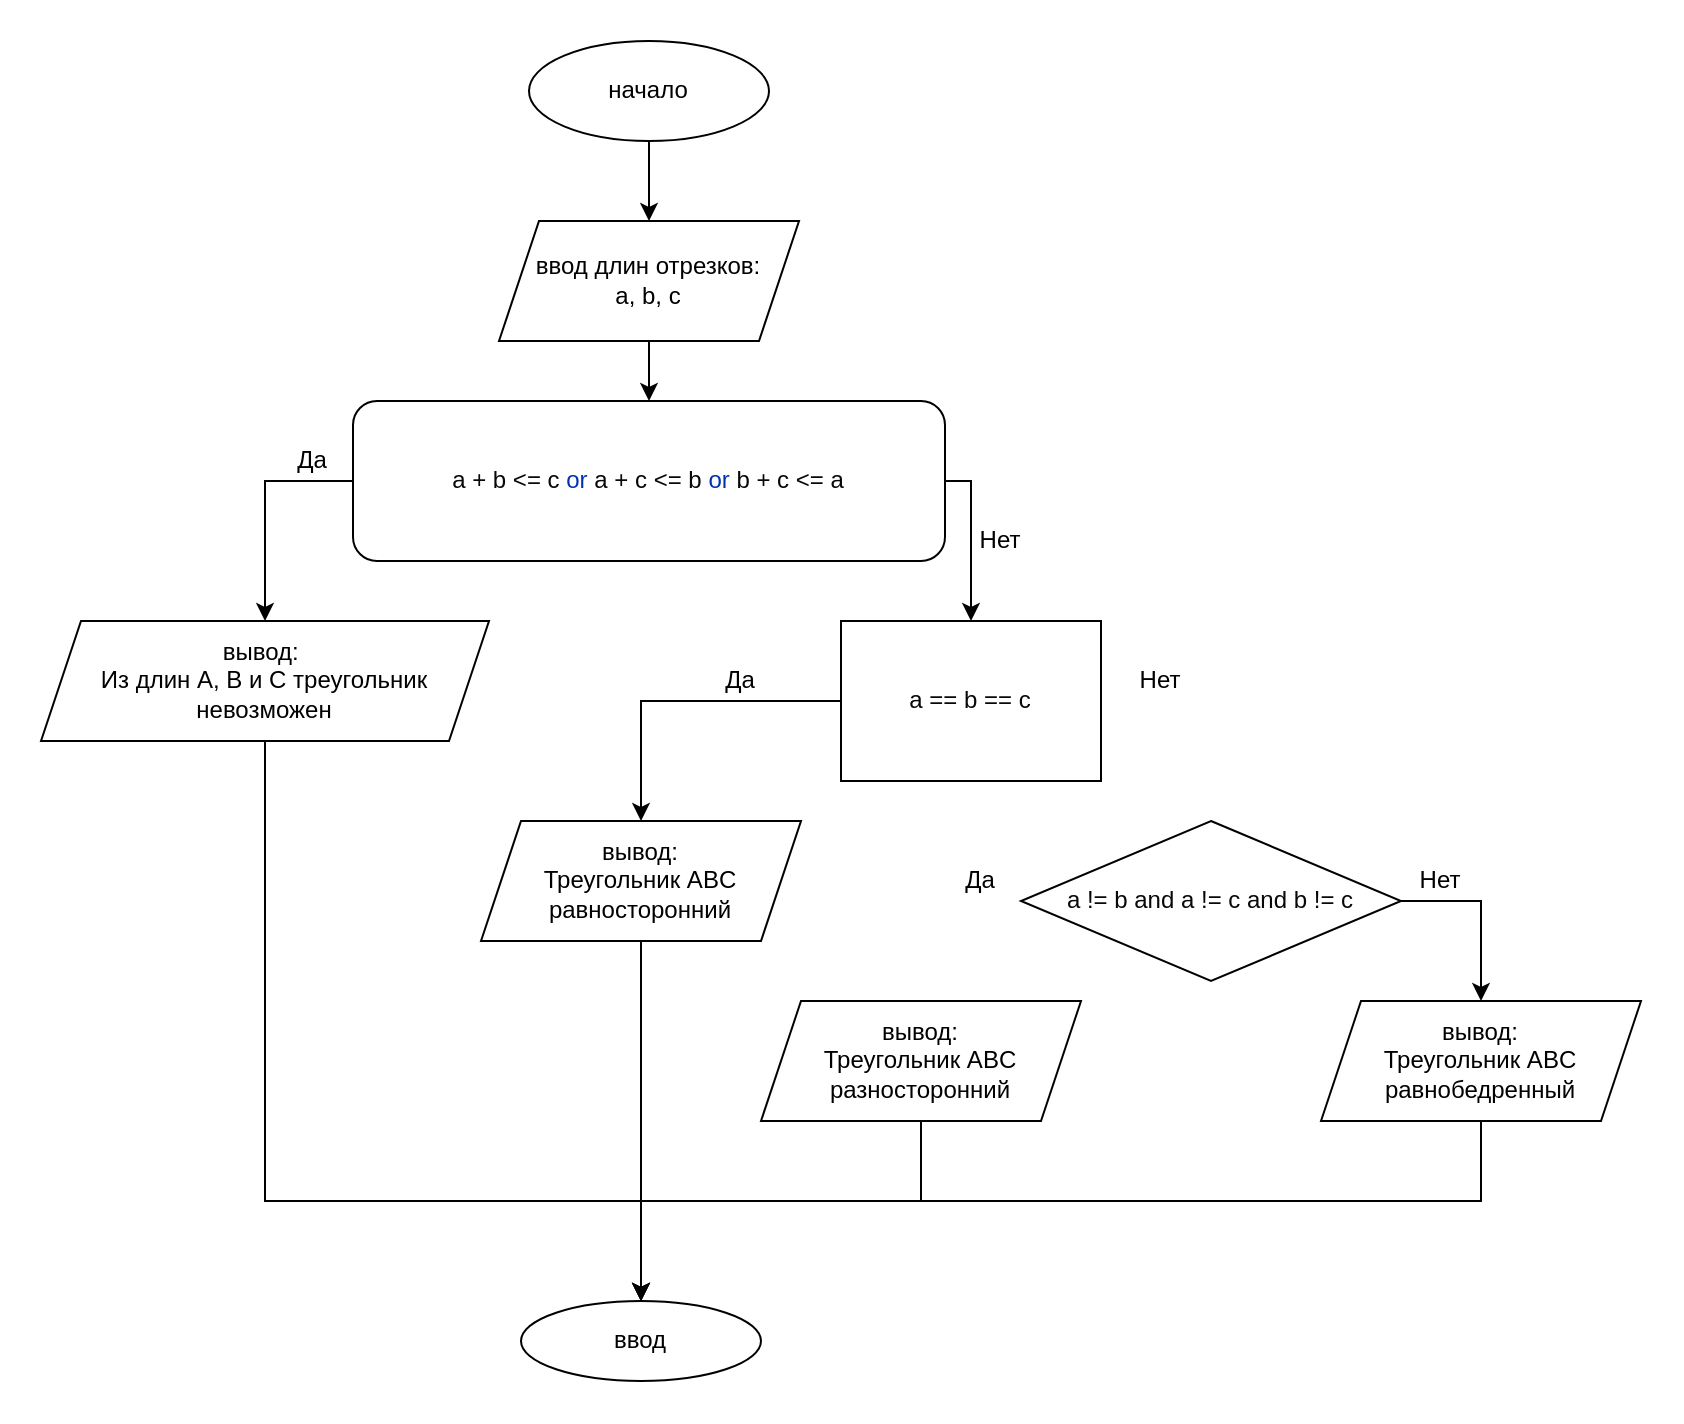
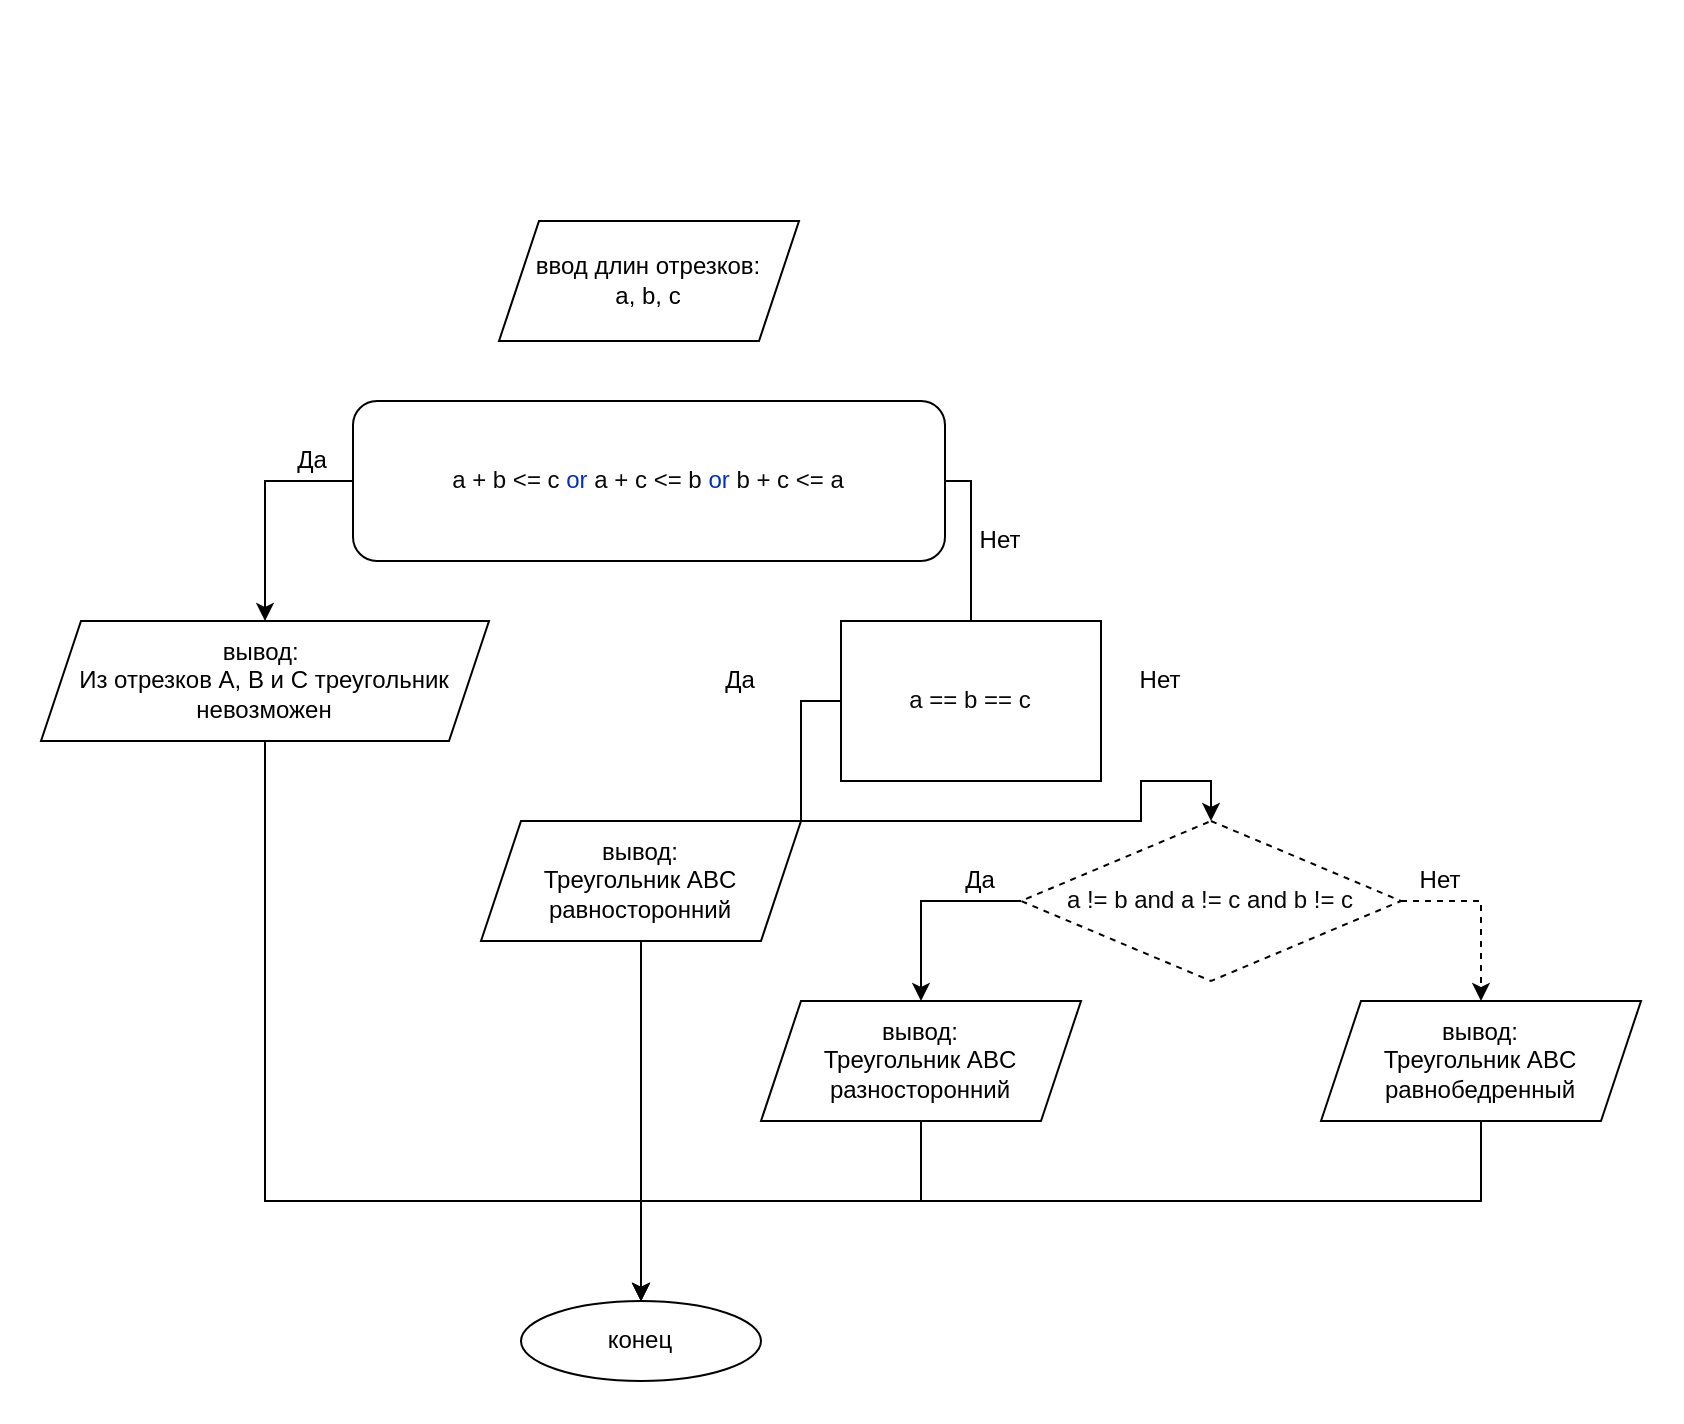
- <mxCell id="3" value="начало" style="ellipse;whiteSpace=wrap;html=1;" vertex="1" parent="1"><mxGeometry x="264" y="20" width="120" height="50" as="geometry" /></mxCell>
- <mxCell id="2" style="edgeStyle=orthogonalEdgeStyle;rounded=0;orthogonalLoop=1;jettySize=auto;html=1;exitX=0.5;exitY=1;exitDx=0;exitDy=0;" edge="1" parent="1" source="3" target="5"><mxGeometry relative="1" as="geometry" /></mxCell>
- <mxCell id="4" style="edgeStyle=orthogonalEdgeStyle;rounded=0;orthogonalLoop=1;jettySize=auto;html=1;exitX=0.5;exitY=1;exitDx=0;exitDy=0;entryX=0.5;entryY=0;entryDx=0;entryDy=0;" edge="1" parent="1" source="5" target="9"><mxGeometry relative="1" as="geometry" /></mxCell>
- <mxCell id="8" style="edgeStyle=orthogonalEdgeStyle;rounded=0;orthogonalLoop=1;jettySize=auto;html=1;exitX=1;exitY=0.5;exitDx=0;exitDy=0;" edge="1" parent="1" source="9" target="13"><mxGeometry relative="1" as="geometry"><Array as="points"><mxPoint x="485" y="240" /></Array></mxGeometry></mxCell>
+ <mxCell id="8" style="edgeStyle=orthogonalEdgeStyle;rounded=0;orthogonalLoop=1;jettySize=auto;html=1;exitX=1;exitY=0.5;exitDx=0;exitDy=0;endArrow=none;" edge="1" parent="1" source="9" target="13"><mxGeometry relative="1" as="geometry"><Array as="points"><mxPoint x="485" y="240" /></Array></mxGeometry></mxCell>
- <mxCell id="11" value="вывод:&amp;nbsp;&lt;br&gt;&lt;span style=&quot;background-color: rgb(255 , 255 , 255)&quot;&gt;Из длин A, B и C треугольник невозможен&lt;/span&gt;" style="shape=parallelogram;perimeter=parallelogramPerimeter;whiteSpace=wrap;html=1;fixedSize=1;" vertex="1" parent="1"><mxGeometry x="20" y="310" width="224" height="60" as="geometry" /></mxCell>
+ <mxCell id="11" value="вывод:&amp;nbsp;&lt;br&gt;&lt;span style=&quot;background-color: rgb(255 , 255 , 255)&quot;&gt;Из отрезков A, B и C треугольник невозможен&lt;/span&gt;" style="shape=parallelogram;perimeter=parallelogramPerimeter;whiteSpace=wrap;html=1;fixedSize=1;" vertex="1" parent="1"><mxGeometry x="20" y="310" width="224" height="60" as="geometry" /></mxCell>
- <mxCell id="12" style="edgeStyle=orthogonalEdgeStyle;rounded=0;orthogonalLoop=1;jettySize=auto;html=1;exitX=0;exitY=0.5;exitDx=0;exitDy=0;entryX=0.5;entryY=0;entryDx=0;entryDy=0;" edge="1" parent="1" source="13" target="15"><mxGeometry relative="1" as="geometry" /></mxCell>
+ <mxCell id="12" style="edgeStyle=orthogonalEdgeStyle;rounded=0;orthogonalLoop=1;jettySize=auto;html=1;exitX=0;exitY=0.5;exitDx=0;exitDy=0;" edge="1" parent="1" source="13" target="22"><mxGeometry relative="1" as="geometry" /></mxCell>
+ <mxCell id="20" style="edgeStyle=orthogonalEdgeStyle;rounded=0;orthogonalLoop=1;jettySize=auto;html=1;exitX=0;exitY=0.5;exitDx=0;exitDy=0;" edge="1" parent="1" source="22" target="17"><mxGeometry relative="1" as="geometry" /></mxCell>
- <mxCell id="22" value="&lt;pre style=&quot;background-color: rgb(255 , 255 , 255)&quot;&gt;&lt;font color=&quot;#080808&quot; face=&quot;Helvetica&quot;&gt;a != b and a != c and b != c&lt;/font&gt;&lt;font color=&quot;#080808&quot;&gt;&lt;br&gt;&lt;/font&gt;&lt;/pre&gt;" style="rhombus;whiteSpace=wrap;html=1;" vertex="1" parent="1"><mxGeometry x="510" y="410" width="190" height="80" as="geometry" /></mxCell>
+ <mxCell id="22" value="&lt;pre style=&quot;background-color: rgb(255 , 255 , 255)&quot;&gt;&lt;font color=&quot;#080808&quot; face=&quot;Helvetica&quot;&gt;a != b and a != c and b != c&lt;/font&gt;&lt;font color=&quot;#080808&quot;&gt;&lt;br&gt;&lt;/font&gt;&lt;/pre&gt;" style="rhombus;whiteSpace=wrap;html=1;dashed=1;" vertex="1" parent="1"><mxGeometry x="510" y="410" width="190" height="80" as="geometry" /></mxCell>
- <mxCell id="21" style="edgeStyle=orthogonalEdgeStyle;rounded=0;orthogonalLoop=1;jettySize=auto;html=1;exitX=1;exitY=0.5;exitDx=0;exitDy=0;" edge="1" parent="1" source="22" target="19"><mxGeometry relative="1" as="geometry" /></mxCell>
+ <mxCell id="21" style="edgeStyle=orthogonalEdgeStyle;rounded=0;orthogonalLoop=1;jettySize=auto;html=1;exitX=1;exitY=0.5;exitDx=0;exitDy=0;dashed=1;" edge="1" parent="1" source="22" target="19"><mxGeometry relative="1" as="geometry" /></mxCell>
- <mxCell id="6" value="ввод" style="ellipse;whiteSpace=wrap;html=1;" vertex="1" parent="1"><mxGeometry x="260" y="650" width="120" height="40" as="geometry" /></mxCell>
+ <mxCell id="6" value="конец" style="ellipse;whiteSpace=wrap;html=1;" vertex="1" parent="1"><mxGeometry x="260" y="650" width="120" height="40" as="geometry" /></mxCell>
